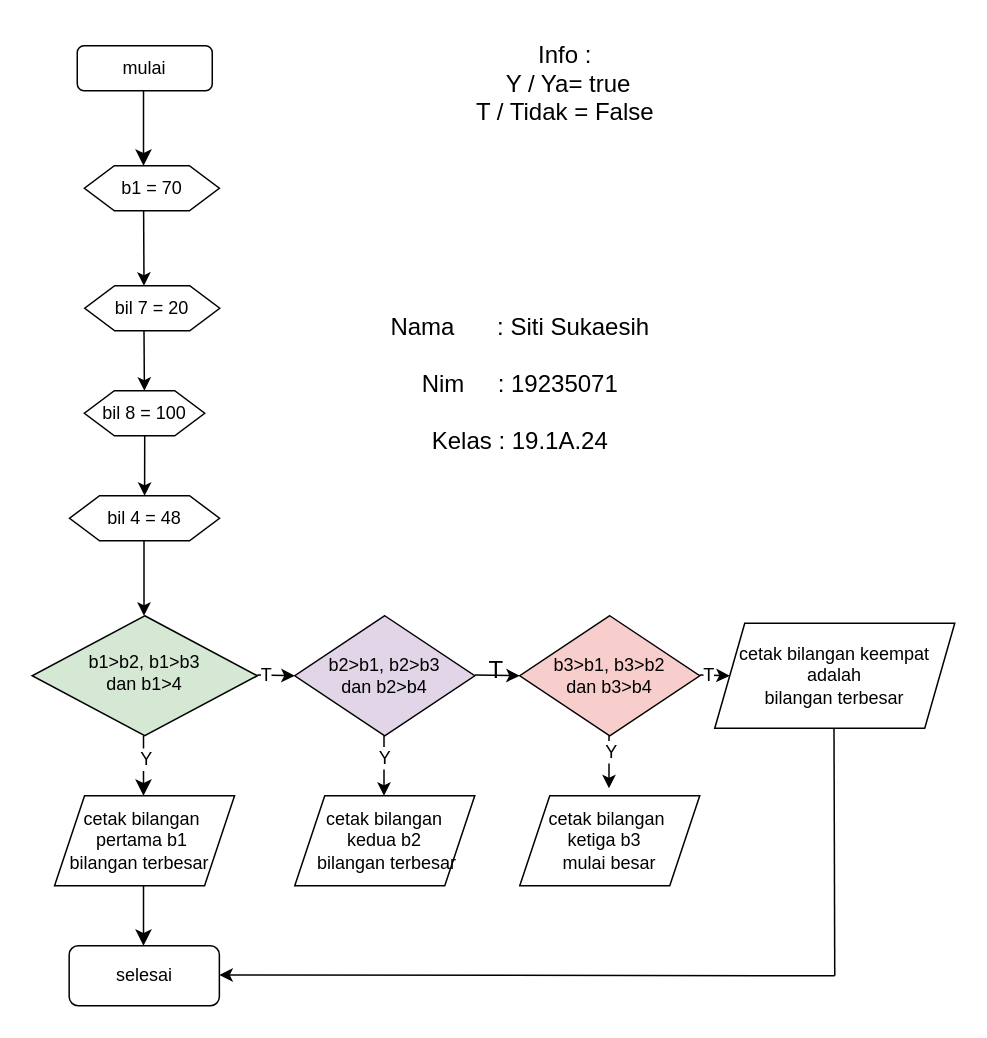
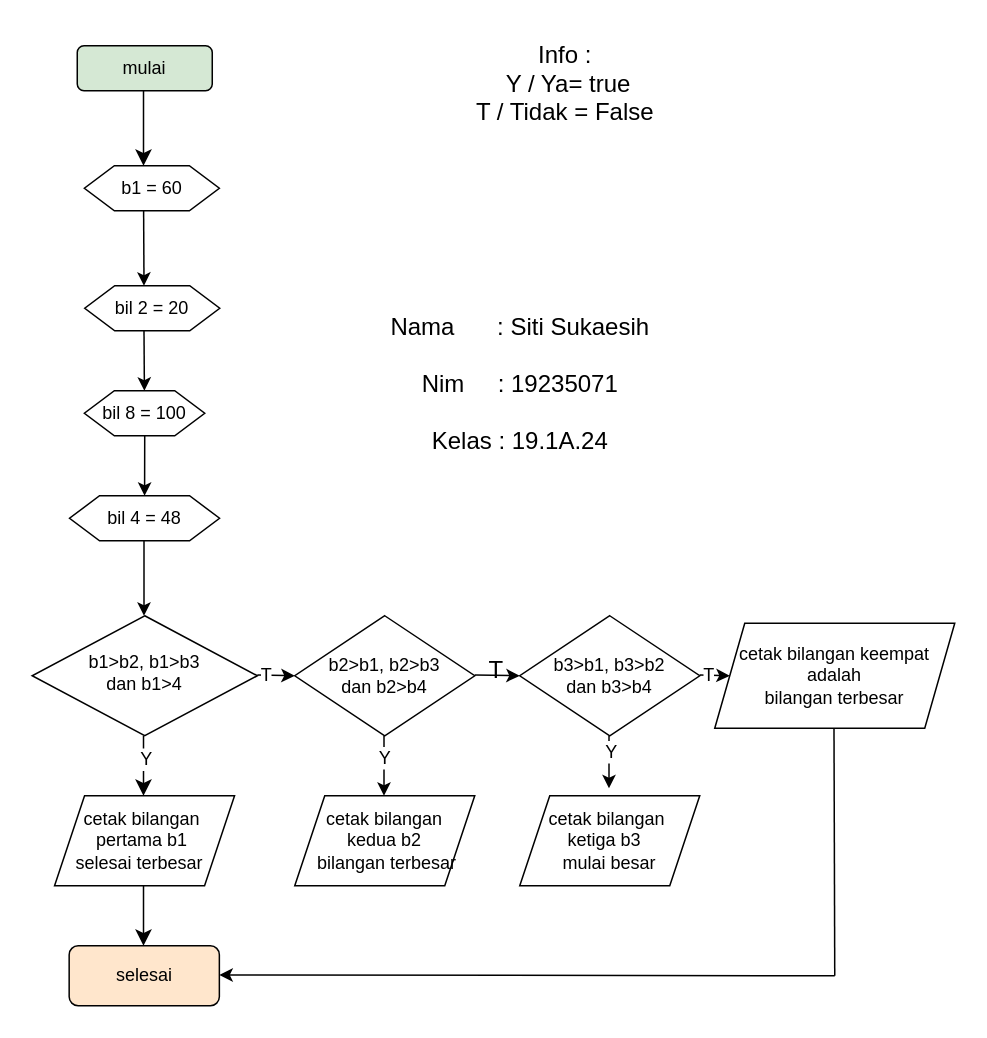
- <mxCell id="3" value="mulai" style="rounded=1;whiteSpace=wrap;html=1;" parent="1" vertex="1"><mxGeometry x="51.01" y="30" width="90" height="30" as="geometry" /></mxCell>
+ <mxCell id="3" value="mulai" style="rounded=1;whiteSpace=wrap;html=1;fillColor=#d5e8d4;" parent="1" vertex="1"><mxGeometry x="51.01" y="30" width="90" height="30" as="geometry" /></mxCell>
- <mxCell id="4" value="b1 = 70" style="shape=hexagon;perimeter=hexagonPerimeter2;whiteSpace=wrap;html=1;fixedSize=1;" parent="1" vertex="1"><mxGeometry x="55.74" y="110" width="90" height="30" as="geometry" /></mxCell>
+ <mxCell id="4" value="b1 = 60" style="shape=hexagon;perimeter=hexagonPerimeter2;whiteSpace=wrap;html=1;fixedSize=1;" parent="1" vertex="1"><mxGeometry x="55.74" y="110" width="90" height="30" as="geometry" /></mxCell>
- <mxCell id="7" value="bil 7 = 20" style="shape=hexagon;perimeter=hexagonPerimeter2;whiteSpace=wrap;html=1;fixedSize=1;" parent="1" vertex="1"><mxGeometry x="56" y="190" width="90" height="30" as="geometry" /></mxCell>
+ <mxCell id="7" value="bil 2 = 20" style="shape=hexagon;perimeter=hexagonPerimeter2;whiteSpace=wrap;html=1;fixedSize=1;" parent="1" vertex="1"><mxGeometry x="56" y="190" width="90" height="30" as="geometry" /></mxCell>
- <mxCell id="2" value="b1&amp;gt;b2, b1&amp;gt;b3&lt;div&gt;dan b1&amp;gt;4&lt;/div&gt;" style="rhombus;whiteSpace=wrap;html=1;shadow=0;fontFamily=Helvetica;fontSize=12;align=center;strokeWidth=1;spacing=6;spacingTop=-4;fillColor=#d5e8d4;" parent="1" vertex="1"><mxGeometry x="20.94" y="410" width="150.13" height="80" as="geometry" /></mxCell>
+ <mxCell id="2" value="b1&amp;gt;b2, b1&amp;gt;b3&lt;div&gt;dan b1&amp;gt;4&lt;/div&gt;" style="rhombus;whiteSpace=wrap;html=1;shadow=0;fontFamily=Helvetica;fontSize=12;align=center;strokeWidth=1;spacing=6;spacingTop=-4;" parent="1" vertex="1"><mxGeometry x="20.94" y="410" width="150.13" height="80" as="geometry" /></mxCell>
- <mxCell id="14" value="b2&amp;gt;b1, b2&amp;gt;b3&lt;div&gt;dan b2&amp;gt;b4&lt;/div&gt;" style="rhombus;whiteSpace=wrap;html=1;fillColor=#e1d5e7;" parent="1" vertex="1"><mxGeometry x="196" y="410" width="120" height="80" as="geometry" /></mxCell>
+ <mxCell id="14" value="b2&amp;gt;b1, b2&amp;gt;b3&lt;div&gt;dan b2&amp;gt;b4&lt;/div&gt;" style="rhombus;whiteSpace=wrap;html=1;" parent="1" vertex="1"><mxGeometry x="196" y="410" width="120" height="80" as="geometry" /></mxCell>
- <mxCell id="16" value="b3&amp;gt;b1, b3&amp;gt;b2&lt;div&gt;dan b3&amp;gt;b4&lt;/div&gt;" style="rhombus;whiteSpace=wrap;html=1;fillColor=#f8cecc;" parent="1" vertex="1"><mxGeometry x="346" y="410" width="120" height="80" as="geometry" /></mxCell>
+ <mxCell id="16" value="b3&amp;gt;b1, b3&amp;gt;b2&lt;div&gt;dan b3&amp;gt;b4&lt;/div&gt;" style="rhombus;whiteSpace=wrap;html=1;" parent="1" vertex="1"><mxGeometry x="346" y="410" width="120" height="80" as="geometry" /></mxCell>
- <mxCell id="20" value="cetak bilangan&amp;nbsp;&lt;div&gt;pertama b1&amp;nbsp;&lt;/div&gt;&lt;div&gt;bilangan terbesar&amp;nbsp;&amp;nbsp;&lt;/div&gt;" style="shape=parallelogram;perimeter=parallelogramPerimeter;whiteSpace=wrap;html=1;fixedSize=1;" parent="1" vertex="1"><mxGeometry x="35.87" y="530" width="120" height="60" as="geometry" /></mxCell>
+ <mxCell id="20" value="cetak bilangan&amp;nbsp;&lt;div&gt;pertama b1&amp;nbsp;&lt;/div&gt;&lt;div&gt;selesai terbesar&amp;nbsp;&amp;nbsp;&lt;/div&gt;" style="shape=parallelogram;perimeter=parallelogramPerimeter;whiteSpace=wrap;html=1;fixedSize=1;" parent="1" vertex="1"><mxGeometry x="35.87" y="530" width="120" height="60" as="geometry" /></mxCell>
- <mxCell id="27" value="selesai" style="rounded=1;whiteSpace=wrap;html=1;" parent="1" vertex="1"><mxGeometry x="45.61" y="630" width="100.13" height="40" as="geometry" /></mxCell>
+ <mxCell id="27" value="selesai" style="rounded=1;whiteSpace=wrap;html=1;fillColor=#ffe6cc;" parent="1" vertex="1"><mxGeometry x="45.61" y="630" width="100.13" height="40" as="geometry" /></mxCell>
